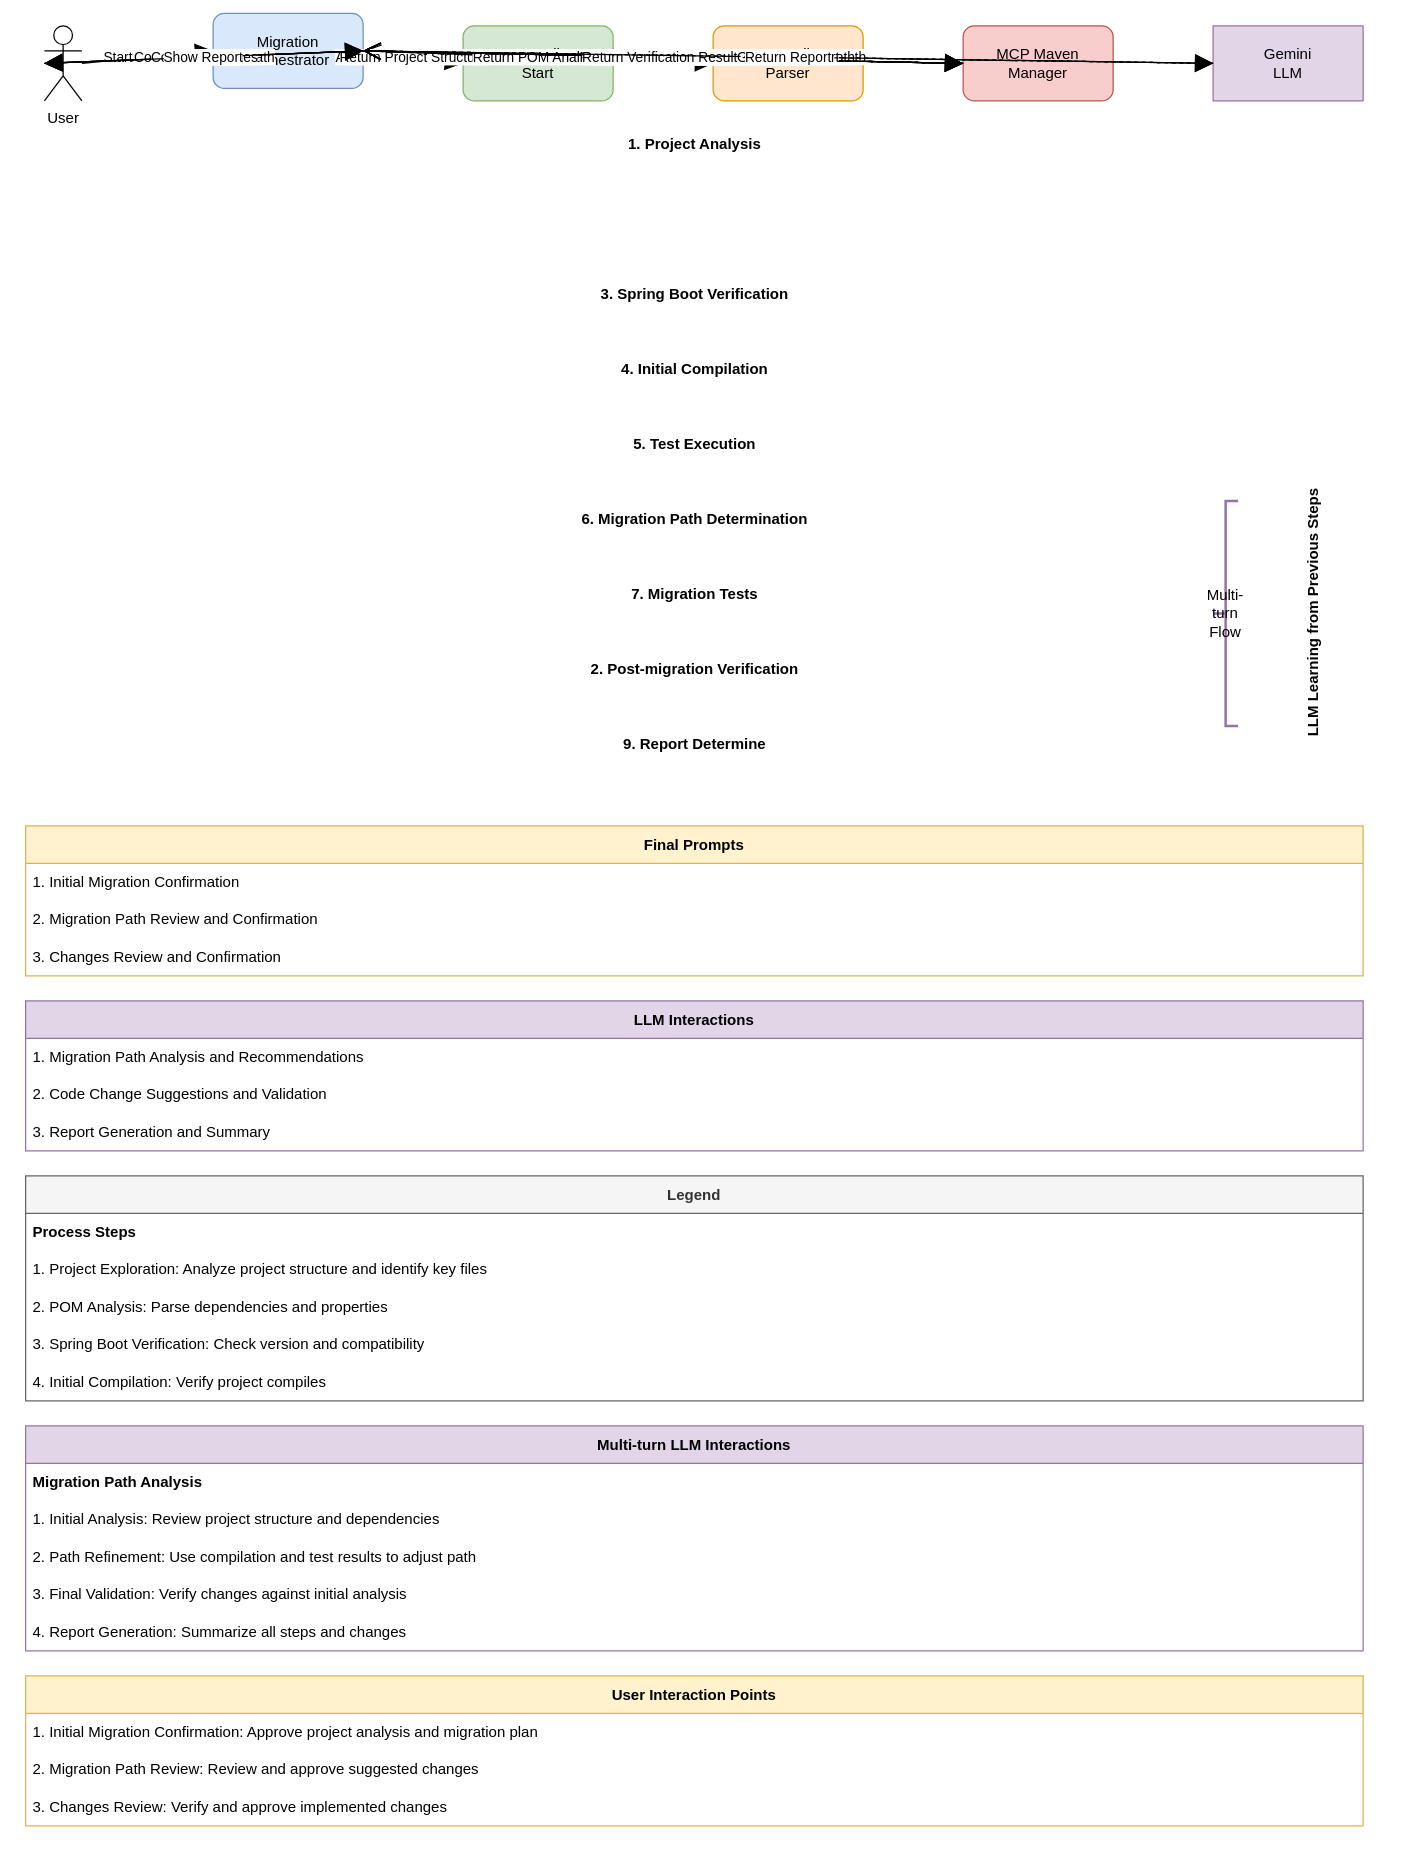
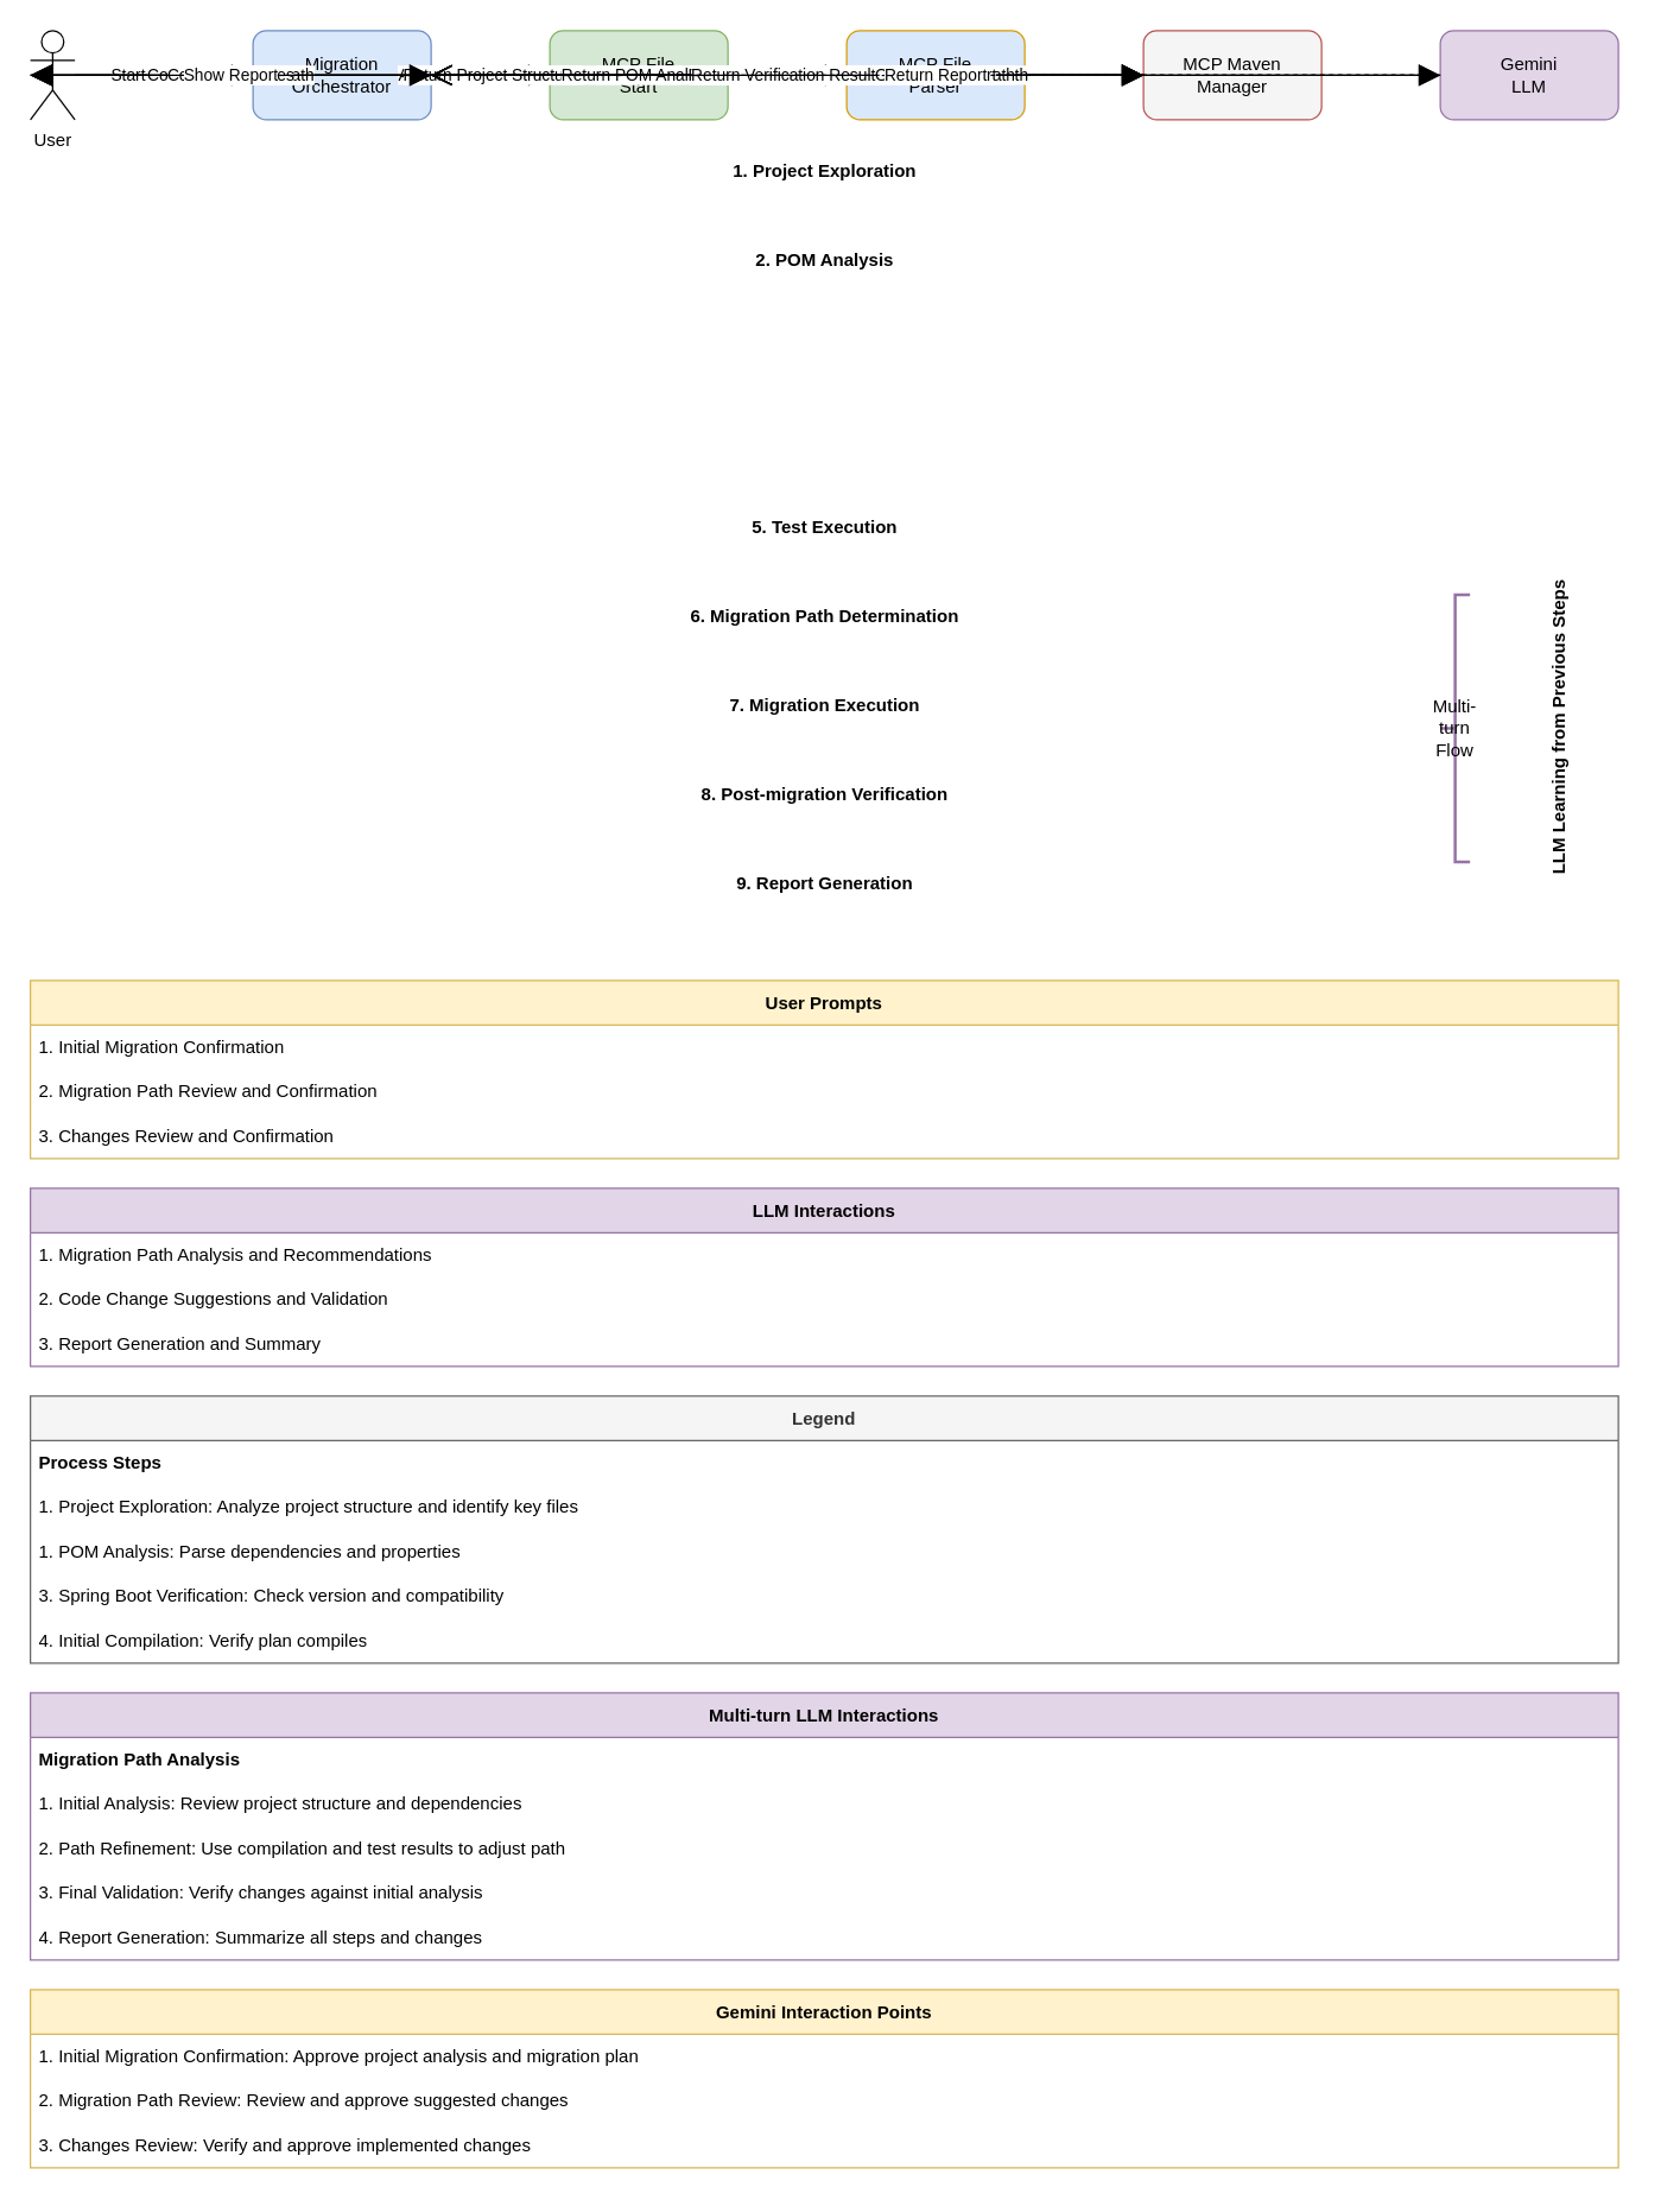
- <mxCell id="3" value="Migration&#10;Orchestrator" style="rounded=1;whiteSpace=wrap;html=1;fillColor=#dae8fc;strokeColor=#6c8ebf;" vertex="1" parent="1"><mxGeometry x="170" y="10" width="120" height="60" as="geometry" /></mxCell>
+ <mxCell id="3" value="Migration&#10;Orchestrator" style="rounded=1;whiteSpace=wrap;html=1;fillColor=#dae8fc;strokeColor=#6c8ebf;" vertex="1" parent="1"><mxGeometry x="170" y="20" width="120" height="60" as="geometry" /></mxCell>
- <mxCell id="2" value="User" style="shape=umlActor;verticalLabelPosition=bottom;verticalAlign=top;html=1;" vertex="1" parent="1"><mxGeometry x="35" y="20" width="30" height="60" as="geometry" /></mxCell>
+ <mxCell id="2" value="User" style="shape=umlActor;verticalLabelPosition=bottom;verticalAlign=top;html=1;" vertex="1" parent="1"><mxGeometry x="20" y="20" width="30" height="60" as="geometry" /></mxCell>
- <mxCell id="5" value="MCP File&#10;Parser" style="rounded=1;whiteSpace=wrap;html=1;fillColor=#ffe6cc;strokeColor=#d79b00;" vertex="1" parent="1"><mxGeometry x="570" y="20" width="120" height="60" as="geometry" /></mxCell>
+ <mxCell id="5" value="MCP File&#10;Parser" style="rounded=1;whiteSpace=wrap;html=1;fillColor=#dae8fc;strokeColor=#d79b00;" vertex="1" parent="1"><mxGeometry x="570" y="20" width="120" height="60" as="geometry" /></mxCell>
- <mxCell id="6" value="MCP Maven&#10;Manager" style="rounded=1;whiteSpace=wrap;html=1;fillColor=#f8cecc;strokeColor=#b85450;" vertex="1" parent="1"><mxGeometry x="770" y="20" width="120" height="60" as="geometry" /></mxCell>
+ <mxCell id="6" value="MCP Maven&#10;Manager" style="rounded=1;whiteSpace=wrap;html=1;fillColor=#f5f5f5;strokeColor=#b85450;" vertex="1" parent="1"><mxGeometry x="770" y="20" width="120" height="60" as="geometry" /></mxCell>
- <mxCell id="7" value="Gemini&#10;LLM" style="whiteSpace=wrap;html=1;fillColor=#e1d5e7;strokeColor=#9673a6;rounded=0;" vertex="1" parent="1"><mxGeometry x="970" y="20" width="120" height="60" as="geometry" /></mxCell>
+ <mxCell id="7" value="Gemini&#10;LLM" style="rounded=1;whiteSpace=wrap;html=1;fillColor=#e1d5e7;strokeColor=#9673a6;" vertex="1" parent="1"><mxGeometry x="970" y="20" width="120" height="60" as="geometry" /></mxCell>
- <mxCell id="8" value="1. Project Analysis" style="text;html=1;strokeColor=none;fillColor=none;align=center;verticalAlign=middle;rounded=0;fontStyle=1" vertex="1" parent="1"><mxGeometry x="20" y="100" width="1070" height="30" as="geometry" /></mxCell>
+ <mxCell id="8" value="1. Project Exploration" style="text;html=1;strokeColor=none;fillColor=none;align=center;verticalAlign=middle;rounded=0;fontStyle=1" vertex="1" parent="1"><mxGeometry x="20" y="100" width="1070" height="30" as="geometry" /></mxCell>
+ <mxCell id="12" value="2. POM Analysis" style="text;html=1;strokeColor=none;fillColor=none;align=center;verticalAlign=middle;rounded=0;fontStyle=1" vertex="1" parent="1"><mxGeometry x="20" y="160" width="1070" height="30" as="geometry" /></mxCell>
- <mxCell id="15" value="3. Spring Boot Verification" style="text;html=1;strokeColor=none;fillColor=none;align=center;verticalAlign=middle;rounded=0;fontStyle=1" vertex="1" parent="1"><mxGeometry x="20" y="220" width="1070" height="30" as="geometry" /></mxCell>
- <mxCell id="18" value="4. Initial Compilation" style="text;html=1;strokeColor=none;fillColor=none;align=center;verticalAlign=middle;rounded=0;fontStyle=1" vertex="1" parent="1"><mxGeometry x="20" y="280" width="1070" height="30" as="geometry" /></mxCell>
- <mxCell id="29" value="7. Migration Tests" style="text;html=1;strokeColor=none;fillColor=none;align=center;verticalAlign=middle;rounded=0;fontStyle=1" vertex="1" parent="1"><mxGeometry x="20" y="460" width="1070" height="30" as="geometry" /></mxCell>
+ <mxCell id="29" value="7. Migration Execution" style="text;html=1;strokeColor=none;fillColor=none;align=center;verticalAlign=middle;rounded=0;fontStyle=1" vertex="1" parent="1"><mxGeometry x="20" y="460" width="1070" height="30" as="geometry" /></mxCell>
- <mxCell id="32" value="2. Post-migration Verification" style="text;html=1;strokeColor=none;fillColor=none;align=center;verticalAlign=middle;rounded=0;fontStyle=1" vertex="1" parent="1"><mxGeometry x="20" y="520" width="1070" height="30" as="geometry" /></mxCell>
+ <mxCell id="32" value="8. Post-migration Verification" style="text;html=1;strokeColor=none;fillColor=none;align=center;verticalAlign=middle;rounded=0;fontStyle=1" vertex="1" parent="1"><mxGeometry x="20" y="520" width="1070" height="30" as="geometry" /></mxCell>
- <mxCell id="37" value="9. Report Determine" style="text;html=1;strokeColor=none;fillColor=none;align=center;verticalAlign=middle;rounded=0;fontStyle=1" vertex="1" parent="1"><mxGeometry x="20" y="580" width="1070" height="30" as="geometry" /></mxCell>
+ <mxCell id="37" value="9. Report Generation" style="text;html=1;strokeColor=none;fillColor=none;align=center;verticalAlign=middle;rounded=0;fontStyle=1" vertex="1" parent="1"><mxGeometry x="20" y="580" width="1070" height="30" as="geometry" /></mxCell>
- <mxCell id="41" value="Final Prompts" style="swimlane;fontStyle=1;childLayout=stackLayout;horizontal=1;startSize=30;horizontalStack=0;resizeParent=1;resizeParentMax=0;resizeLast=0;collapsible=1;marginBottom=0;fillColor=#fff2cc;strokeColor=#d6b656;" vertex="1" parent="1"><mxGeometry x="20" y="660" width="1070" height="120" as="geometry" /></mxCell>
+ <mxCell id="41" value="User Prompts" style="swimlane;fontStyle=1;childLayout=stackLayout;horizontal=1;startSize=30;horizontalStack=0;resizeParent=1;resizeParentMax=0;resizeLast=0;collapsible=1;marginBottom=0;fillColor=#fff2cc;strokeColor=#d6b656;" vertex="1" parent="1"><mxGeometry x="20" y="660" width="1070" height="120" as="geometry" /></mxCell>
- <mxCell id="52" value="2. POM Analysis: Parse dependencies and properties" style="text;strokeColor=none;fillColor=none;align=left;verticalAlign=middle;spacingLeft=4;spacingRight=4;overflow=hidden;points=[[0,0.5],[1,0.5]];portConstraint=eastwest;rotatable=0;whiteSpace=wrap;html=1;" vertex="1" parent="49"><mxGeometry y="90" width="1070" height="30" as="geometry" /></mxCell>
+ <mxCell id="52" value="1. POM Analysis: Parse dependencies and properties" style="text;strokeColor=none;fillColor=none;align=left;verticalAlign=middle;spacingLeft=4;spacingRight=4;overflow=hidden;points=[[0,0.5],[1,0.5]];portConstraint=eastwest;rotatable=0;whiteSpace=wrap;html=1;" vertex="1" parent="49"><mxGeometry y="90" width="1070" height="30" as="geometry" /></mxCell>
- <mxCell id="54" value="4. Initial Compilation: Verify project compiles" style="text;strokeColor=none;fillColor=none;align=left;verticalAlign=middle;spacingLeft=4;spacingRight=4;overflow=hidden;points=[[0,0.5],[1,0.5]];portConstraint=eastwest;rotatable=0;whiteSpace=wrap;html=1;" vertex="1" parent="49"><mxGeometry y="150" width="1070" height="30" as="geometry" /></mxCell>
+ <mxCell id="54" value="4. Initial Compilation: Verify plan compiles" style="text;strokeColor=none;fillColor=none;align=left;verticalAlign=middle;spacingLeft=4;spacingRight=4;overflow=hidden;points=[[0,0.5],[1,0.5]];portConstraint=eastwest;rotatable=0;whiteSpace=wrap;html=1;" vertex="1" parent="49"><mxGeometry y="150" width="1070" height="30" as="geometry" /></mxCell>
- <mxCell id="61" value="User Interaction Points" style="swimlane;fontStyle=1;childLayout=stackLayout;horizontal=1;startSize=30;horizontalStack=0;resizeParent=1;resizeParentMax=0;resizeLast=0;collapsible=1;marginBottom=0;fillColor=#fff2cc;strokeColor=#d6b656;" vertex="1" parent="1"><mxGeometry x="20" y="1340" width="1070" height="120" as="geometry" /></mxCell>
+ <mxCell id="61" value="Gemini Interaction Points" style="swimlane;fontStyle=1;childLayout=stackLayout;horizontal=1;startSize=30;horizontalStack=0;resizeParent=1;resizeParentMax=0;resizeLast=0;collapsible=1;marginBottom=0;fillColor=#fff2cc;strokeColor=#d6b656;" vertex="1" parent="1"><mxGeometry x="20" y="1340" width="1070" height="120" as="geometry" /></mxCell>
